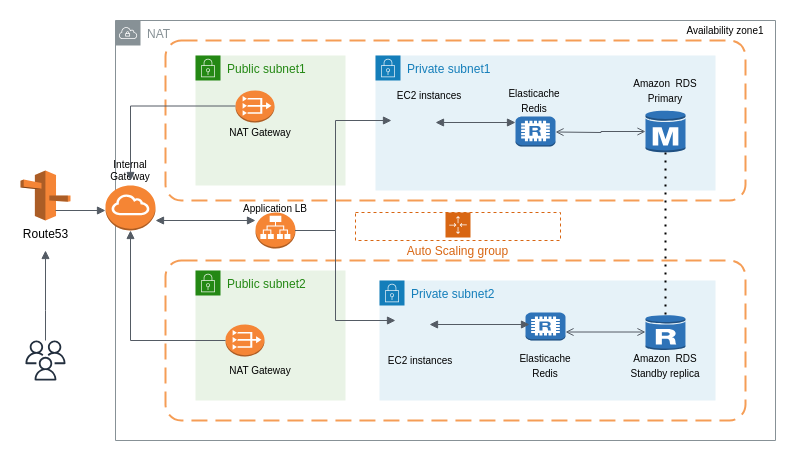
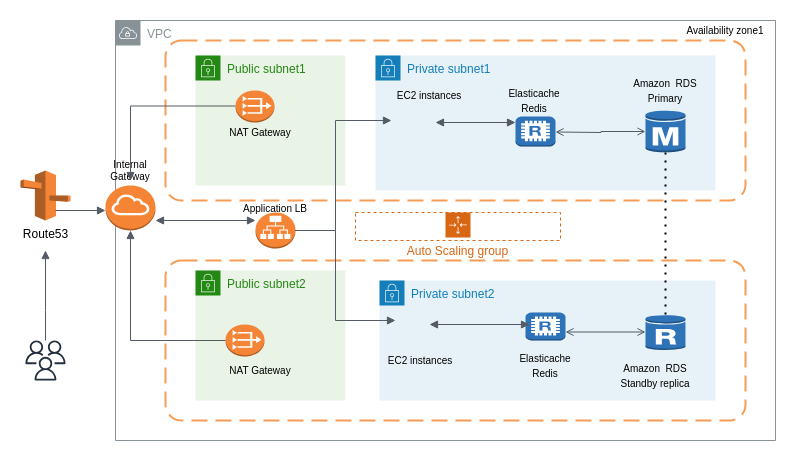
- <mxCell id="2" value="NAT" style="outlineConnect=0;gradientColor=none;html=1;whiteSpace=wrap;fontSize=12;fontStyle=0;shape=mxgraph.aws4.group;grIcon=mxgraph.aws4.group_vpc;strokeColor=#879196;fillColor=none;verticalAlign=top;align=left;spacingLeft=30;fontColor=#879196;dashed=0;" vertex="1" parent="1"><mxGeometry x="115" y="20" width="660" height="420" as="geometry" /></mxCell>
+ <mxCell id="2" value="VPC" style="outlineConnect=0;gradientColor=none;html=1;whiteSpace=wrap;fontSize=12;fontStyle=0;shape=mxgraph.aws4.group;grIcon=mxgraph.aws4.group_vpc;strokeColor=#879196;fillColor=none;verticalAlign=top;align=left;spacingLeft=30;fontColor=#879196;dashed=0;" vertex="1" parent="1"><mxGeometry x="115" y="20" width="660" height="420" as="geometry" /></mxCell>
- <mxCell id="43" value="&lt;font style=&quot;font-size: 10px&quot;&gt;Amazon&amp;nbsp; RDS Standby replica&lt;br&gt;&lt;/font&gt;" style="text;html=1;strokeColor=none;fillColor=none;align=center;verticalAlign=middle;whiteSpace=wrap;rounded=0;" vertex="1" parent="1"><mxGeometry x="625" y="350" width="80" height="30" as="geometry" /></mxCell>
+ <mxCell id="43" value="&lt;font style=&quot;font-size: 10px&quot;&gt;Amazon&amp;nbsp; RDS Standby replica&lt;br&gt;&lt;/font&gt;" style="text;html=1;strokeColor=none;fillColor=none;align=center;verticalAlign=middle;whiteSpace=wrap;rounded=0;" vertex="1" parent="1"><mxGeometry x="615" y="360" width="80" height="30" as="geometry" /></mxCell>
